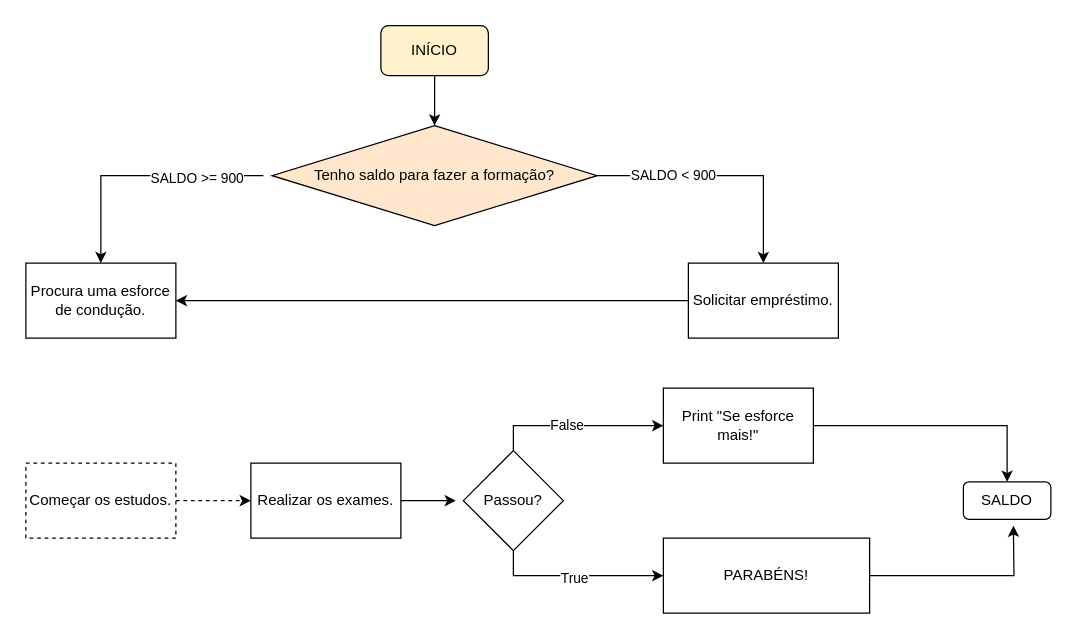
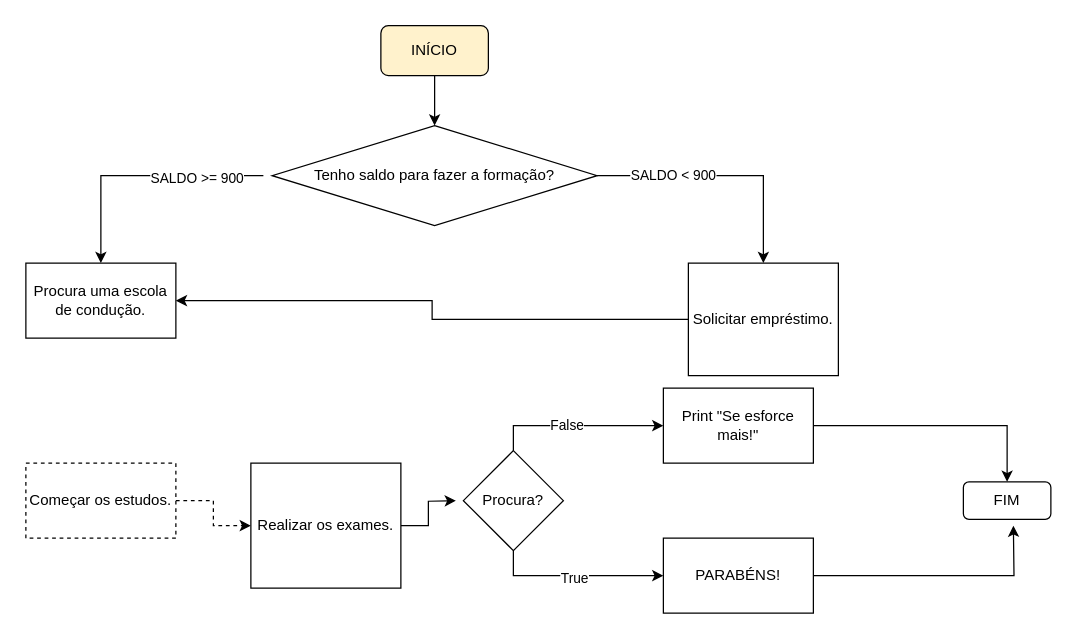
- <mxCell id="8" value="Tenho saldo para fazer a formação?" style="rhombus;whiteSpace=wrap;html=1;fillColor=#ffe6cc;" vertex="1" parent="1"><mxGeometry x="217" y="100" width="260" height="80" as="geometry" /></mxCell>
+ <mxCell id="8" value="Tenho saldo para fazer a formação?" style="rhombus;whiteSpace=wrap;html=1;" vertex="1" parent="1"><mxGeometry x="217" y="100" width="260" height="80" as="geometry" /></mxCell>
- <mxCell id="9" value="Procura uma esforce de condução." style="rounded=0;whiteSpace=wrap;html=1;" vertex="1" parent="1"><mxGeometry x="20" y="210" width="120" height="60" as="geometry" /></mxCell>
+ <mxCell id="9" value="Procura uma escola de condução." style="rounded=0;whiteSpace=wrap;html=1;" vertex="1" parent="1"><mxGeometry x="20" y="210" width="120" height="60" as="geometry" /></mxCell>
- <mxCell id="11" value="Solicitar empréstimo." style="rounded=0;whiteSpace=wrap;html=1;" vertex="1" parent="1"><mxGeometry x="550" y="210" width="120" height="60" as="geometry" /></mxCell>
+ <mxCell id="11" value="Solicitar empréstimo." style="rounded=0;whiteSpace=wrap;html=1;" vertex="1" parent="1"><mxGeometry x="550" y="210" width="120" height="90" as="geometry" /></mxCell>
- <mxCell id="15" value="Realizar os exames." style="rounded=0;whiteSpace=wrap;html=1;" vertex="1" parent="1"><mxGeometry x="200" y="370" width="120" height="60" as="geometry" /></mxCell>
+ <mxCell id="15" value="Realizar os exames." style="rounded=0;whiteSpace=wrap;html=1;" vertex="1" parent="1"><mxGeometry x="200" y="370" width="120" height="100" as="geometry" /></mxCell>
- <mxCell id="20" value="Passou?" style="rhombus;whiteSpace=wrap;html=1;" vertex="1" parent="1"><mxGeometry x="370" y="360" width="80" height="80" as="geometry" /></mxCell>
+ <mxCell id="20" value="Procura?" style="rhombus;whiteSpace=wrap;html=1;" vertex="1" parent="1"><mxGeometry x="370" y="360" width="80" height="80" as="geometry" /></mxCell>
- <mxCell id="25" value="SALDO" style="rounded=1;whiteSpace=wrap;html=1;" vertex="1" parent="1"><mxGeometry x="770" y="385" width="70" height="30" as="geometry" /></mxCell>
+ <mxCell id="25" value="FIM" style="rounded=1;whiteSpace=wrap;html=1;" vertex="1" parent="1"><mxGeometry x="770" y="385" width="70" height="30" as="geometry" /></mxCell>
- <mxCell id="24" value="PARABÉNS!" style="rounded=0;whiteSpace=wrap;html=1;" vertex="1" parent="1"><mxGeometry x="530" y="430" width="165" height="60" as="geometry" /></mxCell>
+ <mxCell id="24" value="PARABÉNS!" style="rounded=0;whiteSpace=wrap;html=1;" vertex="1" parent="1"><mxGeometry x="530" y="430" width="120" height="60" as="geometry" /></mxCell>
